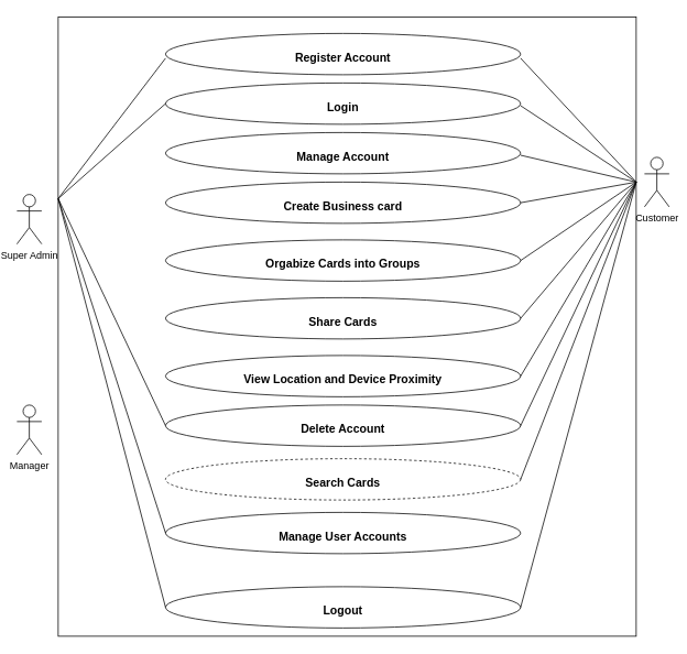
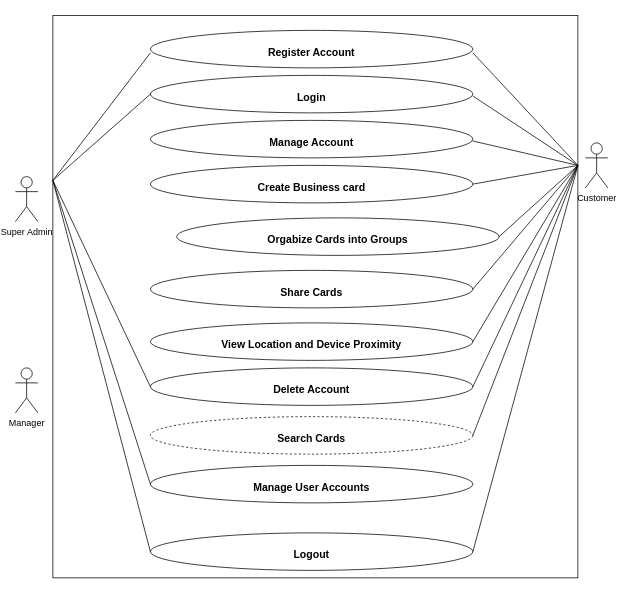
- <mxCell id="6" value="&lt;h3&gt;Orgabize Cards into Groups&lt;/h3&gt;" style="ellipse;whiteSpace=wrap;html=1;strokeColor=default;align=center;verticalAlign=top;fontFamily=Helvetica;fontSize=12;fontColor=default;fillColor=none;" parent="1" vertex="1"><mxGeometry x="200" y="290" width="430" height="50" as="geometry" /></mxCell>
+ <mxCell id="6" value="&lt;h3&gt;Orgabize Cards into Groups&lt;/h3&gt;" style="ellipse;whiteSpace=wrap;html=1;strokeColor=default;align=center;verticalAlign=top;fontFamily=Helvetica;fontSize=12;fontColor=default;fillColor=none;" parent="1" vertex="1"><mxGeometry x="235" y="290" width="430" height="50" as="geometry" /></mxCell>
